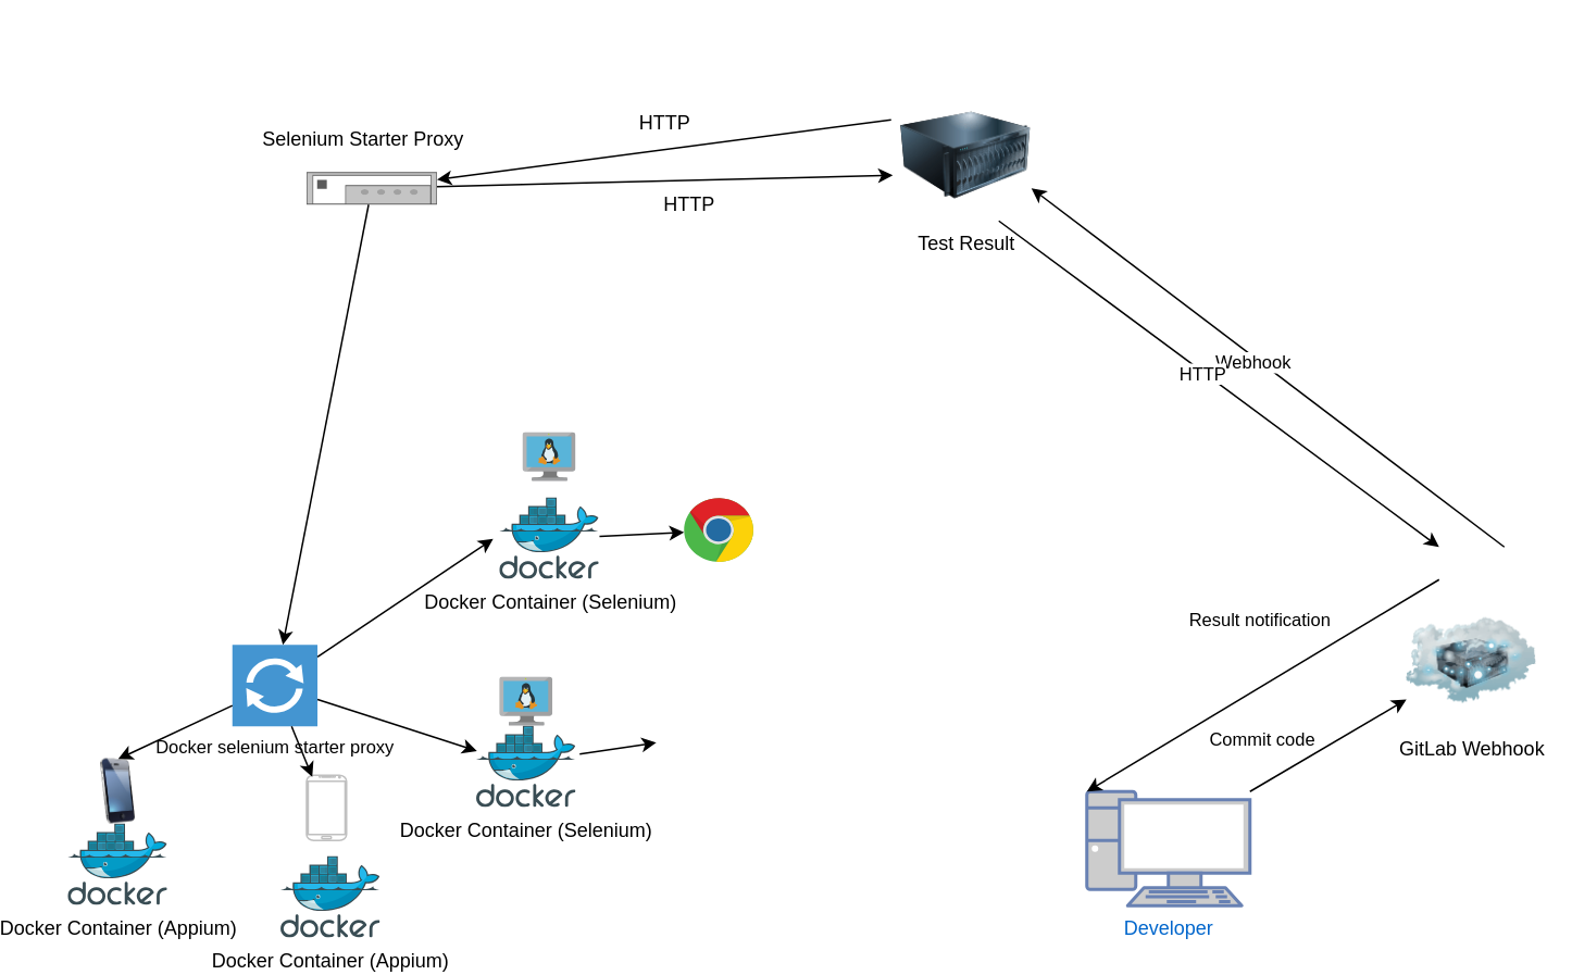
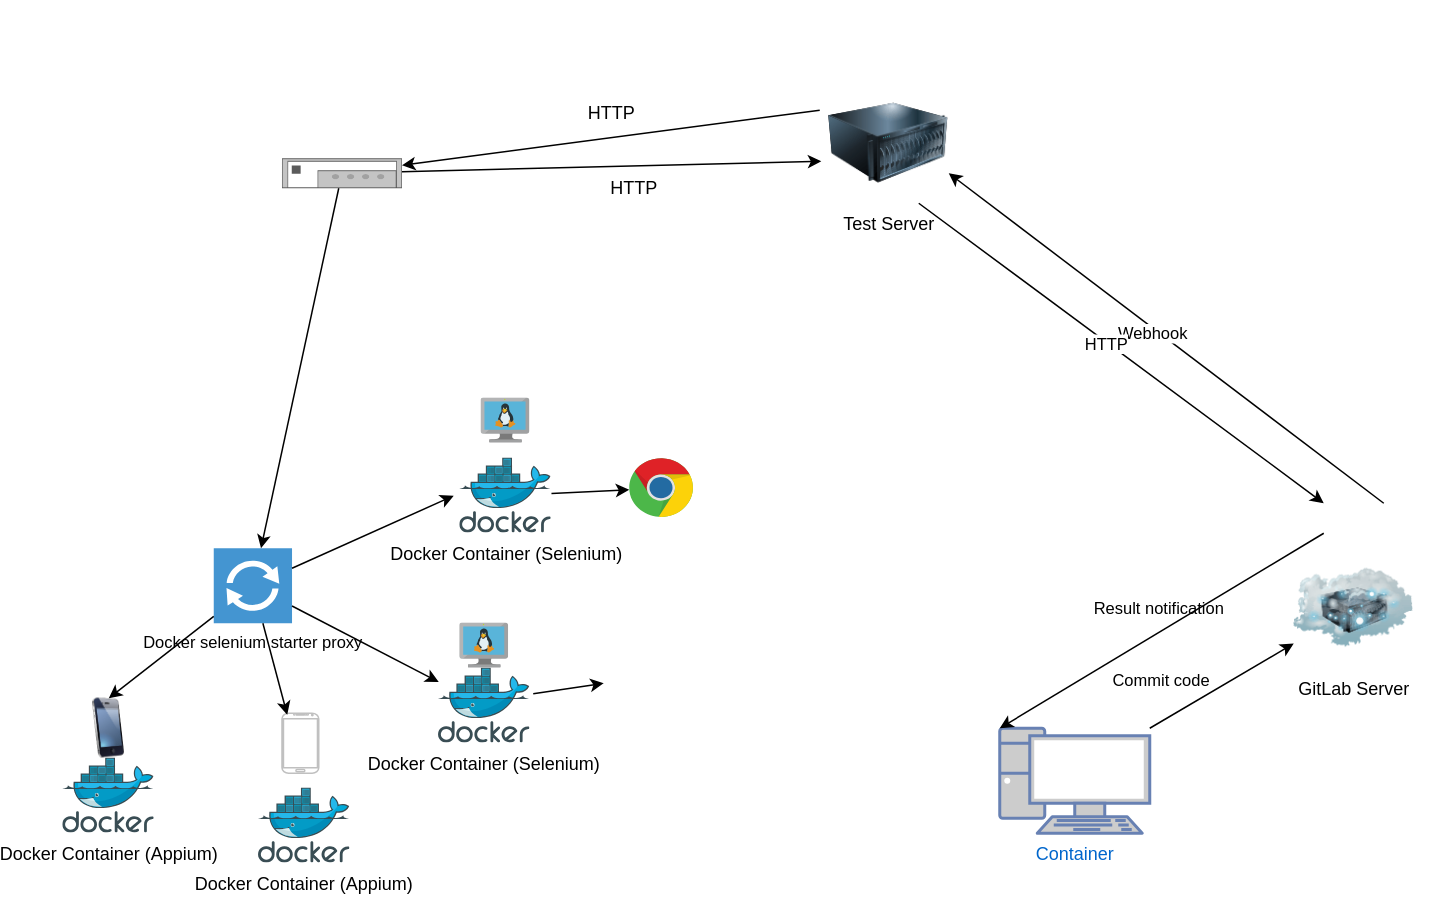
- <mxCell id="36" value="Selenium Starter Proxy&lt;br&gt;" style="text;html=1;align=center;verticalAlign=middle;resizable=0;points=[];autosize=1;" vertex="1" parent="1"><mxGeometry x="131" y="75" width="140" height="20" as="geometry" /></mxCell>
- <mxCell id="8" value="Test Result" style="image;html=1;image=img/lib/clip_art/computers/Server_128x128.png" vertex="1" parent="1"><mxGeometry x="531" y="55" width="80" height="80" as="geometry" /></mxCell>
+ <mxCell id="8" value="Test Server" style="image;html=1;image=img/lib/clip_art/computers/Server_128x128.png" vertex="1" parent="1"><mxGeometry x="531" y="55" width="80" height="80" as="geometry" /></mxCell>
- <mxCell id="19" value="Result notification" style="text;html=1;align=center;verticalAlign=middle;resizable=0;points=[];autosize=1;fontSize=11;" vertex="1" parent="1"><mxGeometry x="701" y="370" width="100" height="20" as="geometry" /></mxCell>
+ <mxCell id="19" value="Result notification" style="text;html=1;align=center;verticalAlign=middle;resizable=0;points=[];autosize=1;fontSize=11;" vertex="1" parent="1"><mxGeometry x="701" y="395" width="100" height="20" as="geometry" /></mxCell>
- <mxCell id="10" value="Docker selenium starter proxy&lt;br&gt;" style="pointerEvents=1;shadow=0;dashed=0;html=1;strokeColor=none;fillColor=#4495D1;labelPosition=center;verticalLabelPosition=bottom;verticalAlign=top;align=center;outlineConnect=0;shape=mxgraph.veeam.2d.proxy;fontSize=11;" vertex="1" parent="1"><mxGeometry x="121" y="395" width="52.19" height="50" as="geometry" /></mxCell>
+ <mxCell id="10" value="Docker selenium starter proxy&lt;br&gt;" style="pointerEvents=1;shadow=0;dashed=0;html=1;strokeColor=none;fillColor=#4495D1;labelPosition=center;verticalLabelPosition=bottom;verticalAlign=top;align=center;outlineConnect=0;shape=mxgraph.veeam.2d.proxy;fontSize=11;" vertex="1" parent="1"><mxGeometry x="121" y="365" width="52.19" height="50" as="geometry" /></mxCell>
- <mxCell id="6" value="GitLab Webhook" style="image;html=1;image=img/lib/clip_art/networking/Cloud_Server_128x128.png" vertex="1" parent="1"><mxGeometry x="841" y="365" width="80" height="80" as="geometry" /></mxCell>
+ <mxCell id="6" value="GitLab Server" style="image;html=1;image=img/lib/clip_art/networking/Cloud_Server_128x128.png" vertex="1" parent="1"><mxGeometry x="841" y="365" width="80" height="80" as="geometry" /></mxCell>
- <mxCell id="2" value="Developer" style="fontColor=#0066CC;verticalAlign=top;verticalLabelPosition=bottom;labelPosition=center;align=center;html=1;outlineConnect=0;fillColor=#CCCCCC;strokeColor=#6881B3;gradientColor=none;gradientDirection=north;strokeWidth=2;shape=mxgraph.networks.pc;" vertex="1" parent="1"><mxGeometry x="645" y="485" width="100" height="70" as="geometry" /></mxCell>
+ <mxCell id="2" value="Container" style="fontColor=#0066CC;verticalAlign=top;verticalLabelPosition=bottom;labelPosition=center;align=center;html=1;outlineConnect=0;fillColor=#CCCCCC;strokeColor=#6881B3;gradientColor=none;gradientDirection=north;strokeWidth=2;shape=mxgraph.networks.pc;" vertex="1" parent="1"><mxGeometry x="645" y="485" width="100" height="70" as="geometry" /></mxCell>
